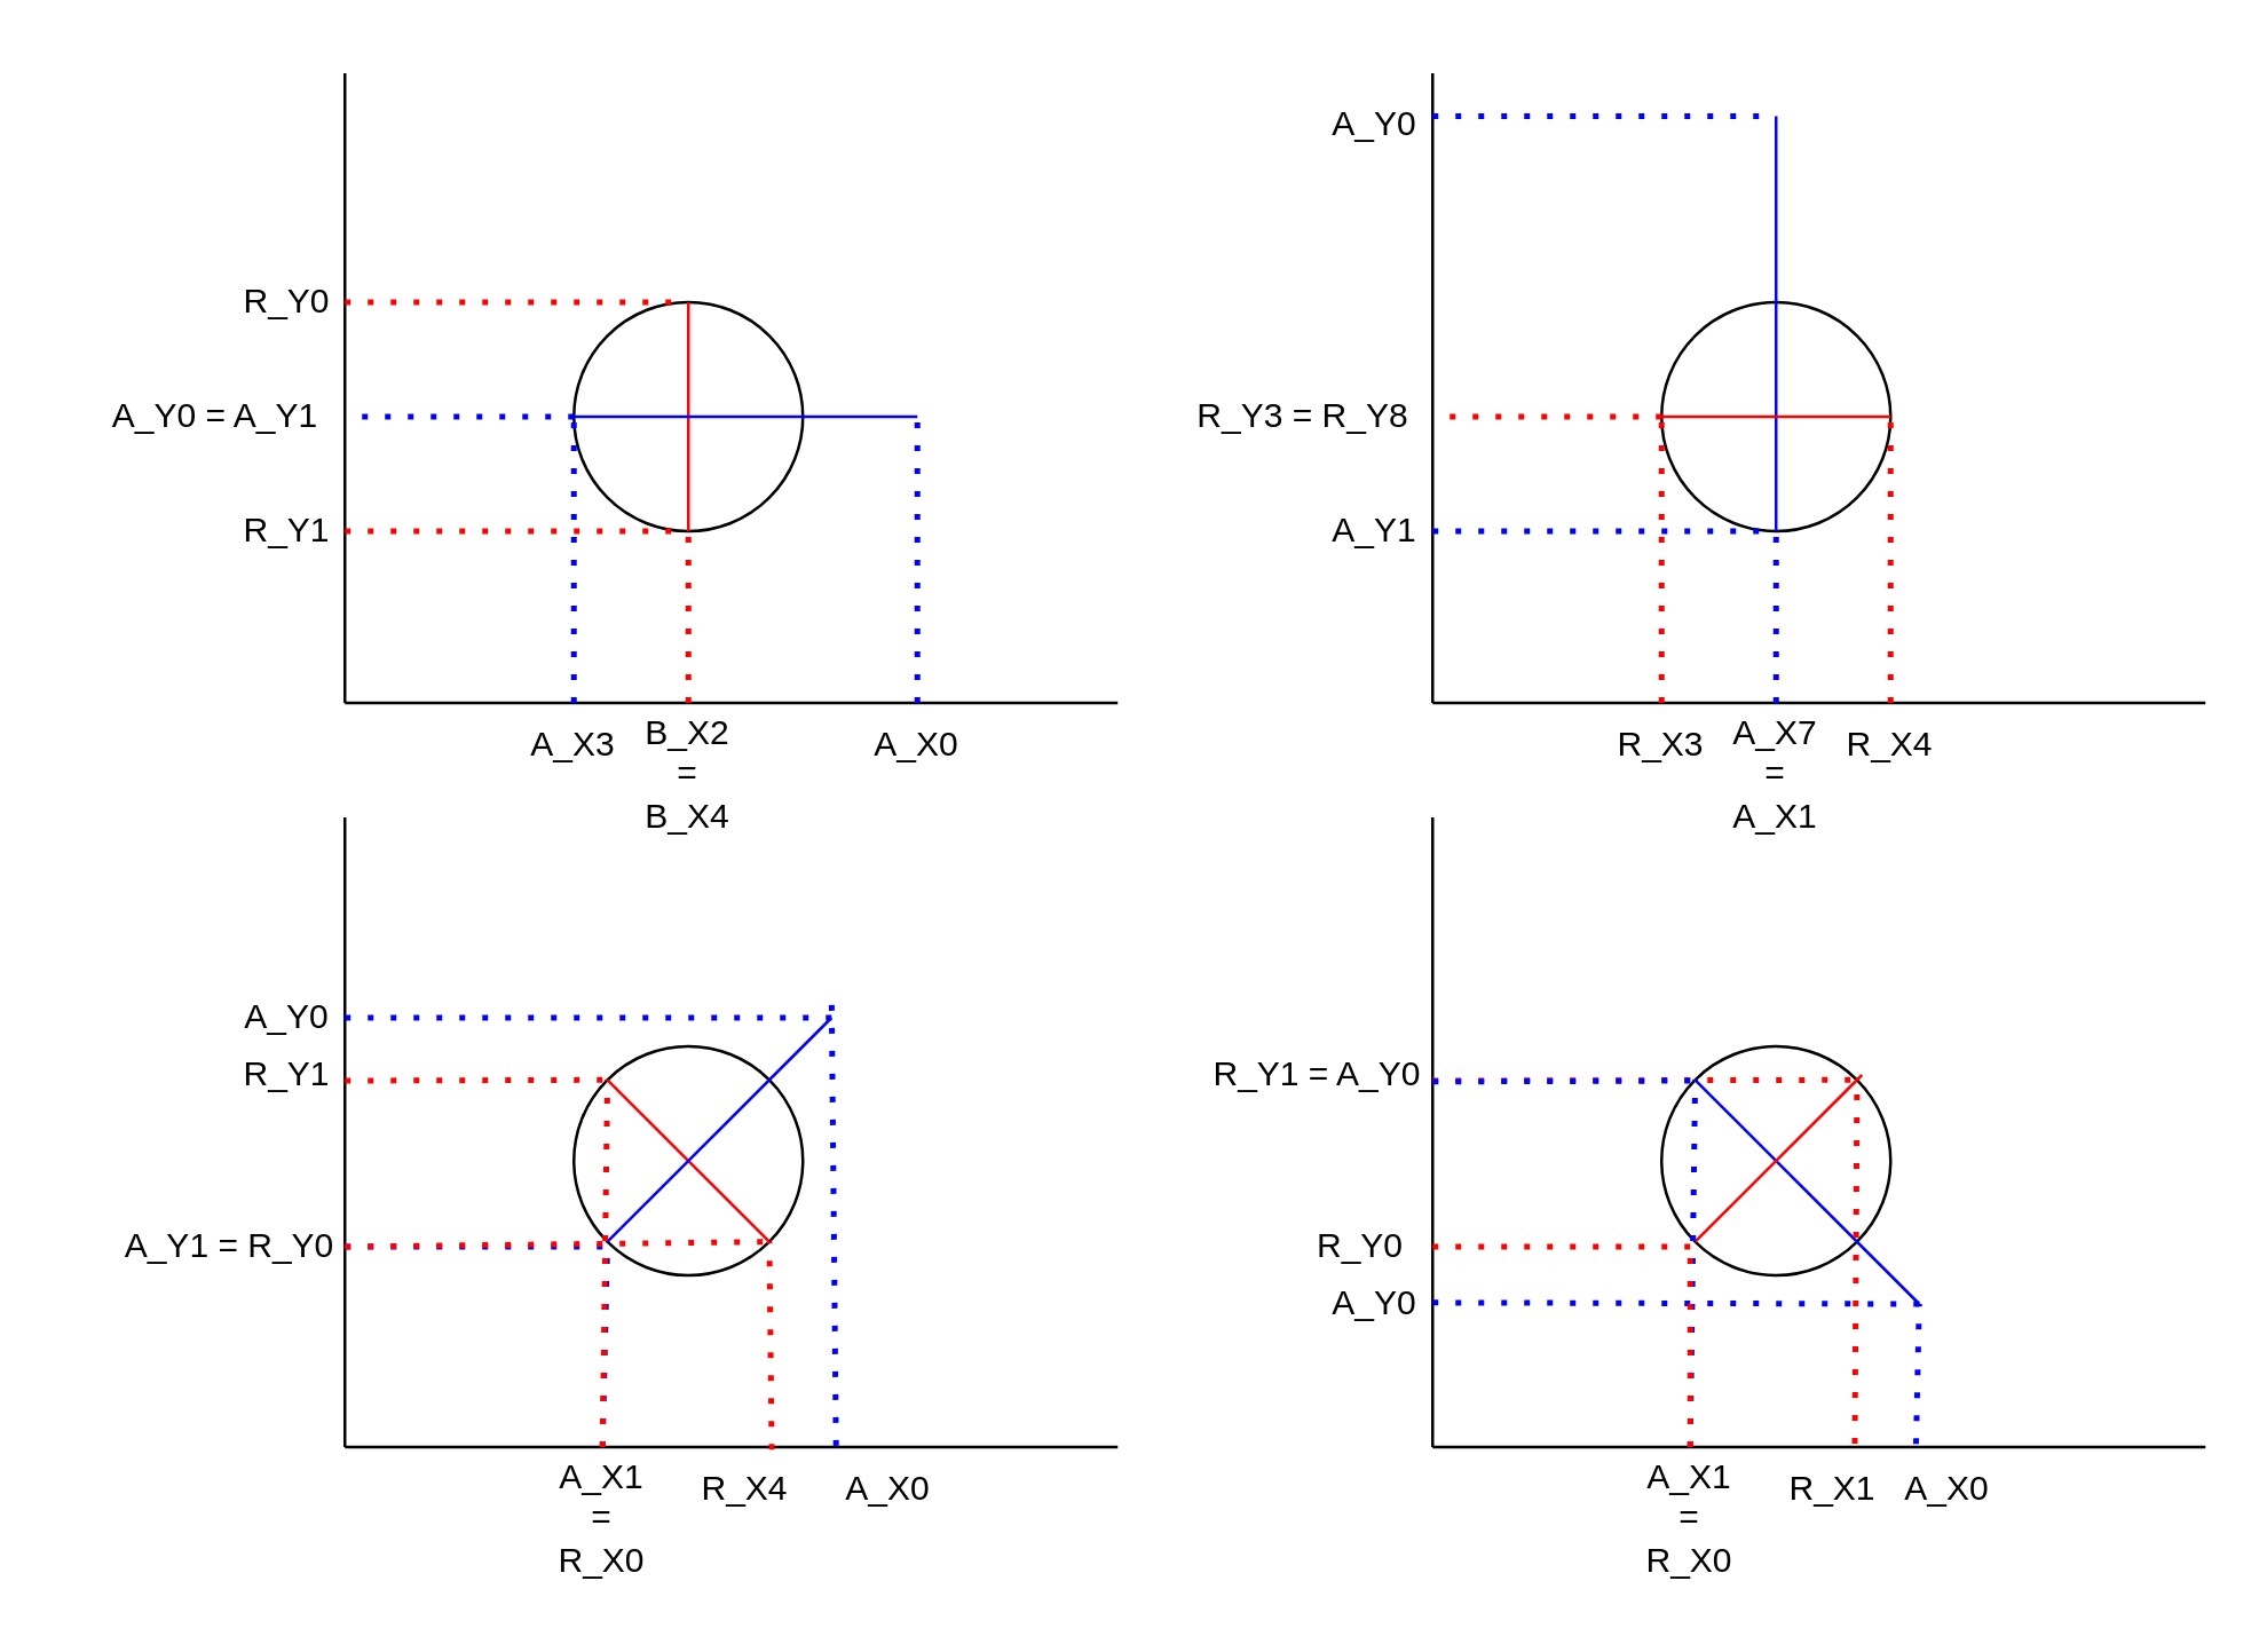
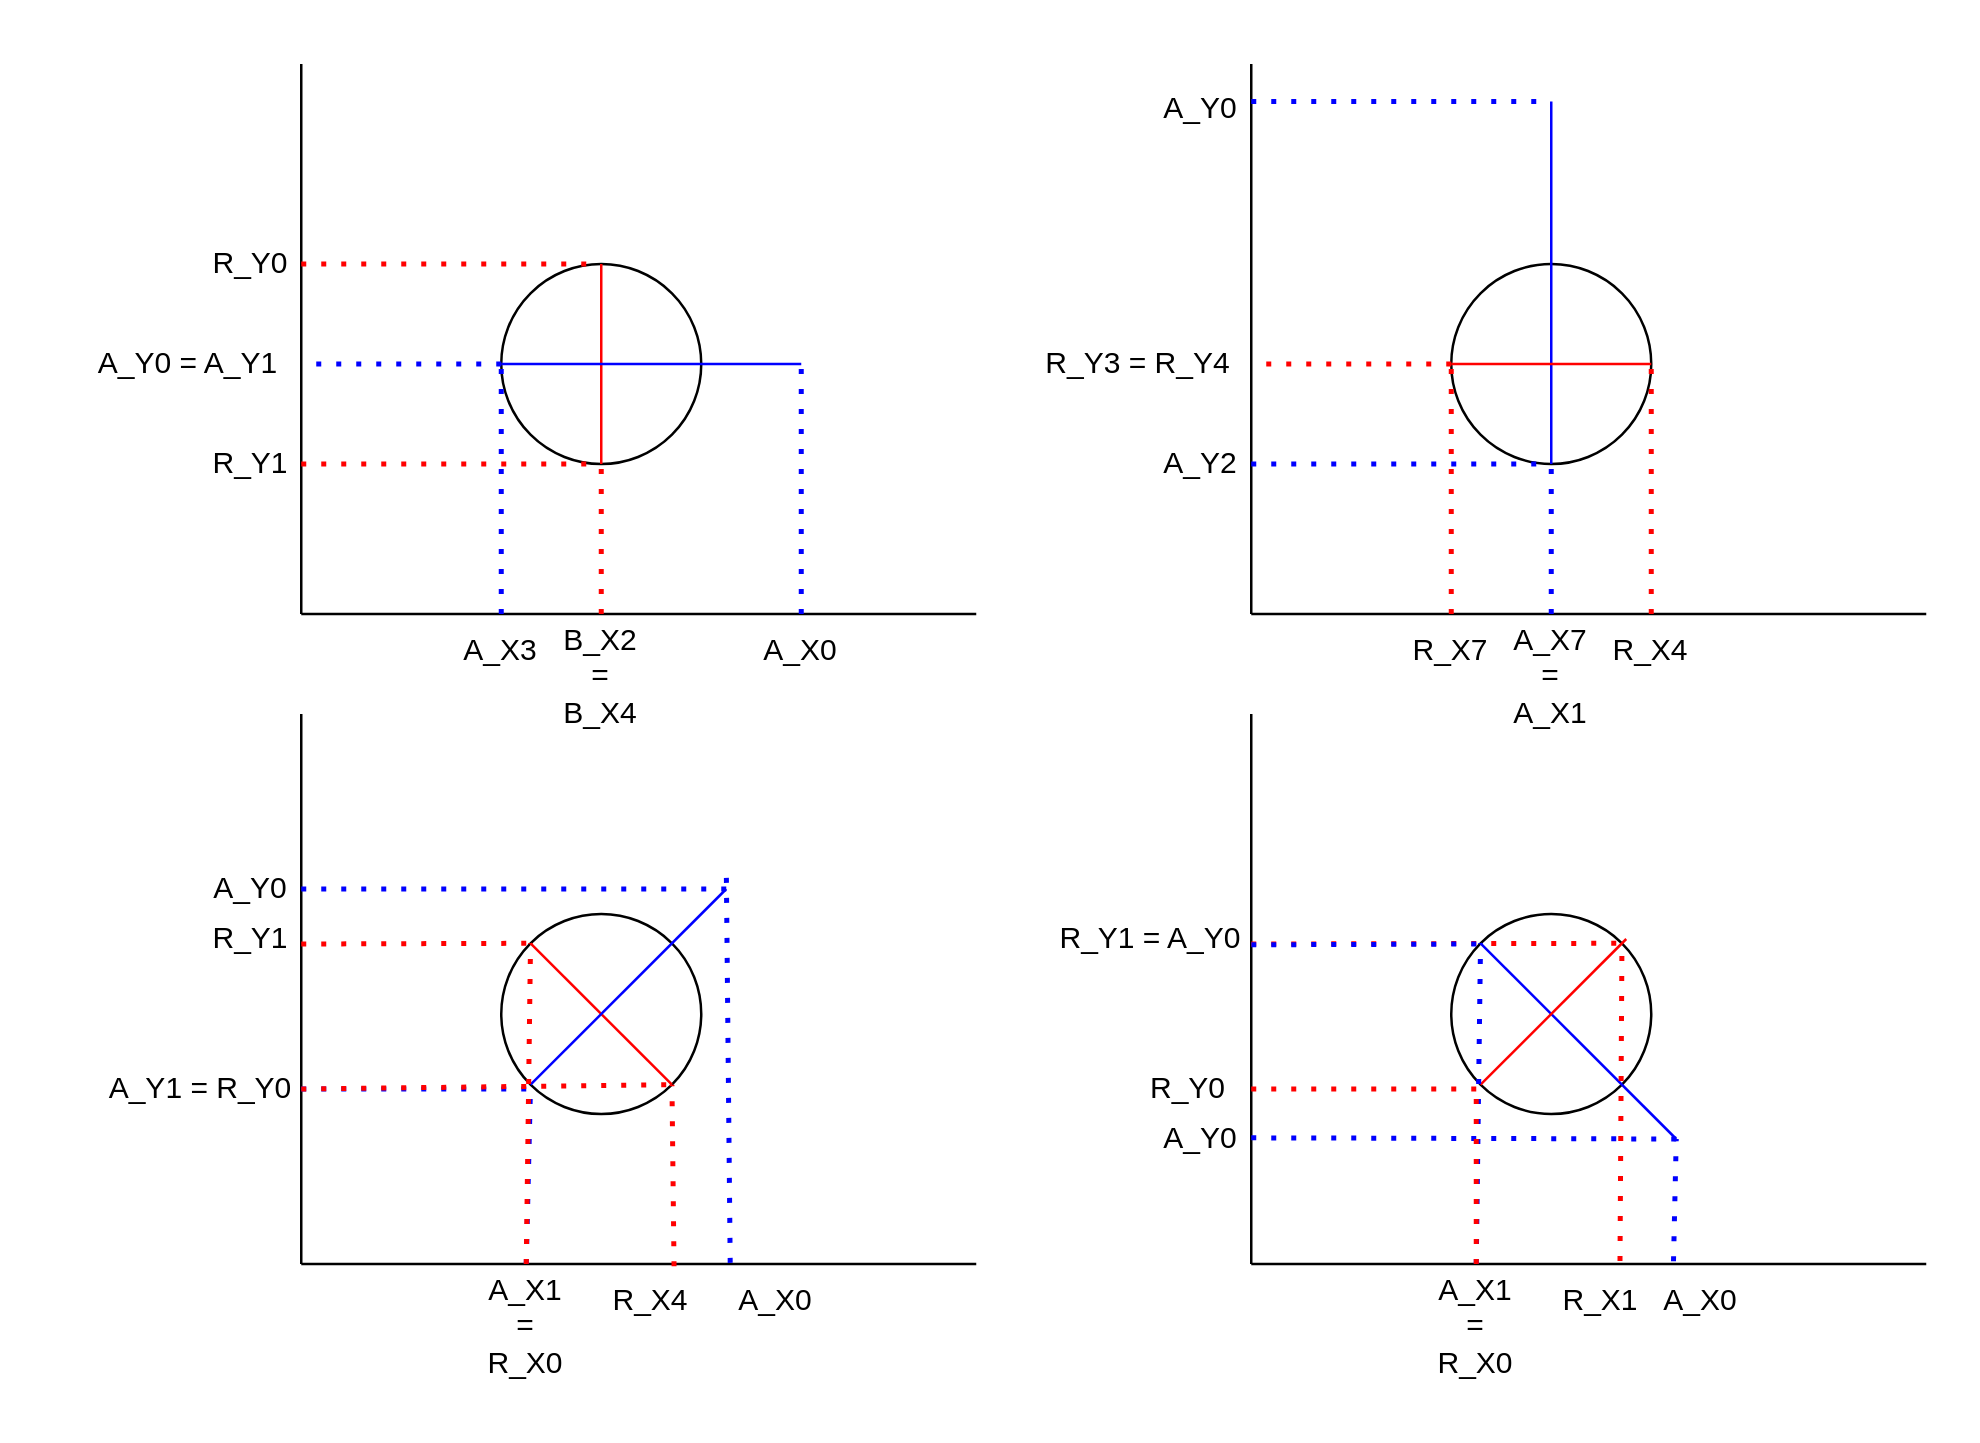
- <mxCell id="33" value="R_Y3 = R_Y8" style="text;html=1;strokeColor=none;fillColor=none;align=center;verticalAlign=middle;whiteSpace=wrap;rounded=0;" vertex="1" parent="1"><mxGeometry x="400" y="130" width="110" height="30" as="geometry" /></mxCell>
+ <mxCell id="33" value="R_Y3 = R_Y4" style="text;html=1;strokeColor=none;fillColor=none;align=center;verticalAlign=middle;whiteSpace=wrap;rounded=0;" vertex="1" parent="1"><mxGeometry x="400" y="130" width="110" height="30" as="geometry" /></mxCell>
- <mxCell id="35" value="A_Y1" style="text;html=1;strokeColor=none;fillColor=none;align=center;verticalAlign=middle;whiteSpace=wrap;rounded=0;" vertex="1" parent="1"><mxGeometry x="450" y="165" width="60" height="40" as="geometry" /></mxCell>
+ <mxCell id="35" value="A_Y2" style="text;html=1;strokeColor=none;fillColor=none;align=center;verticalAlign=middle;whiteSpace=wrap;rounded=0;" vertex="1" parent="1"><mxGeometry x="450" y="165" width="60" height="40" as="geometry" /></mxCell>
- <mxCell id="30" value="R_X3" style="text;html=1;strokeColor=none;fillColor=none;align=center;verticalAlign=middle;whiteSpace=wrap;rounded=0;" vertex="1" parent="1"><mxGeometry x="550" y="245" width="60" height="30" as="geometry" /></mxCell>
+ <mxCell id="30" value="R_X7" style="text;html=1;strokeColor=none;fillColor=none;align=center;verticalAlign=middle;whiteSpace=wrap;rounded=0;" vertex="1" parent="1"><mxGeometry x="550" y="245" width="60" height="30" as="geometry" /></mxCell>
